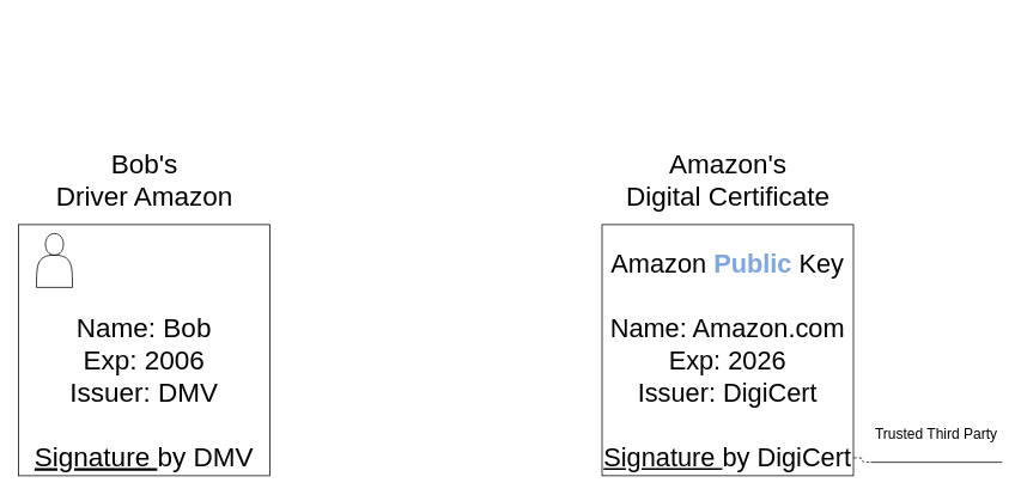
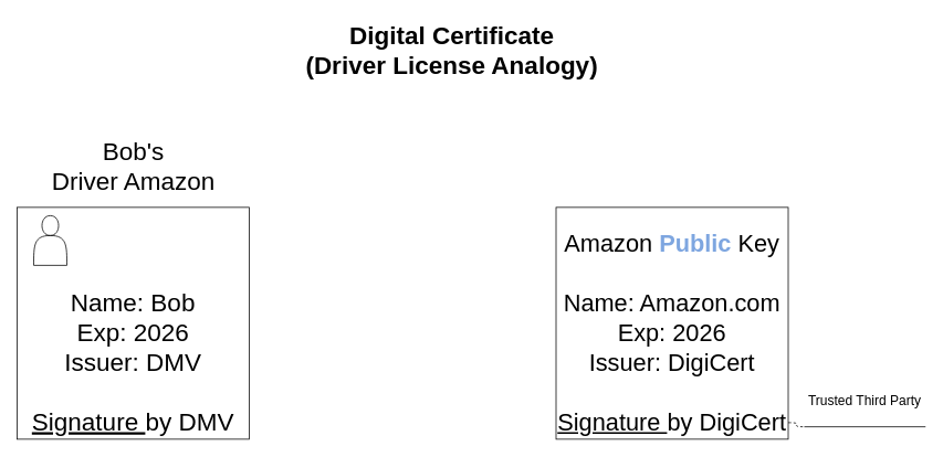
+ <mxCell id="2" value="Digital Certificate&lt;br style=&quot;font-size: 30px;&quot;&gt;(Driver License Analogy)" style="text;html=1;align=center;verticalAlign=middle;resizable=0;points=[];autosize=1;fontSize=30;fontStyle=1" parent="1" vertex="1"><mxGeometry x="359" y="20" width="370" height="80" as="geometry" /></mxCell>
- <mxCell id="7" value="Amazon's&lt;br&gt;Digital Certificate" style="text;html=1;align=center;verticalAlign=middle;resizable=0;points=[];autosize=1;fontSize=30;" parent="1" vertex="1"><mxGeometry x="690" y="160" width="240" height="80" as="geometry" /></mxCell>
- <mxCell id="3" value="Name: Bob&lt;br&gt;Exp: 2006&lt;br&gt;Issuer: DMV&lt;br&gt;&lt;br&gt;&lt;u&gt;Signature &lt;/u&gt;by DMV" style="whiteSpace=wrap;html=1;aspect=fixed;fontSize=30;verticalAlign=bottom;" parent="1" vertex="1"><mxGeometry x="20" y="250" width="280" height="280" as="geometry" /></mxCell>
+ <mxCell id="3" value="Name: Bob&lt;br&gt;Exp: 2026&lt;br&gt;Issuer: DMV&lt;br&gt;&lt;br&gt;&lt;u&gt;Signature &lt;/u&gt;by DMV" style="whiteSpace=wrap;html=1;aspect=fixed;fontSize=30;verticalAlign=bottom;" parent="1" vertex="1"><mxGeometry x="20" y="250" width="280" height="280" as="geometry" /></mxCell>
